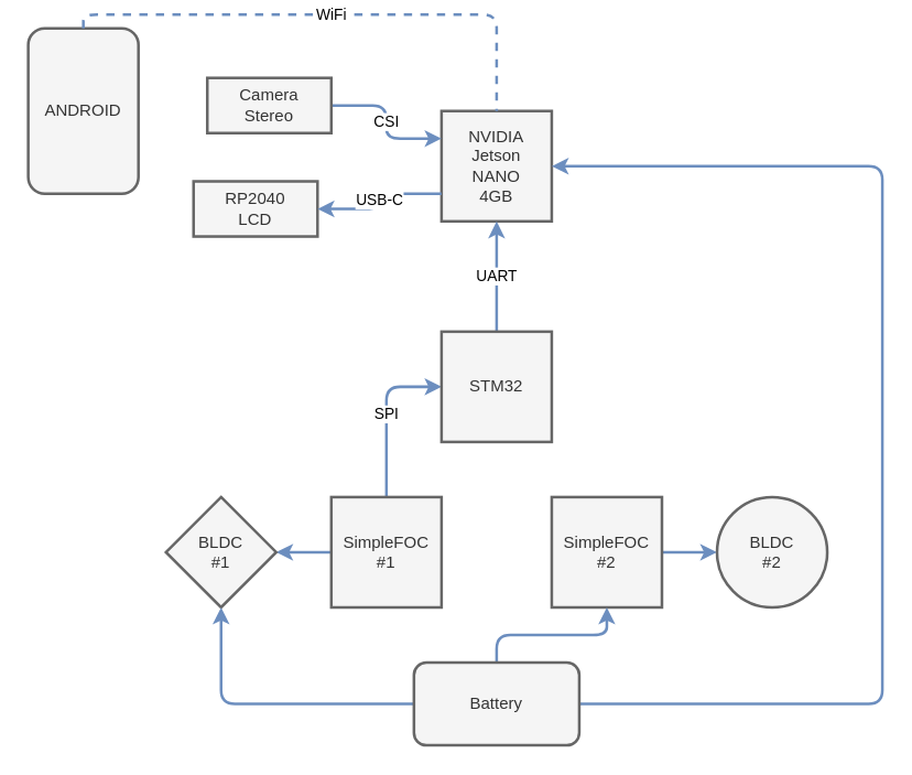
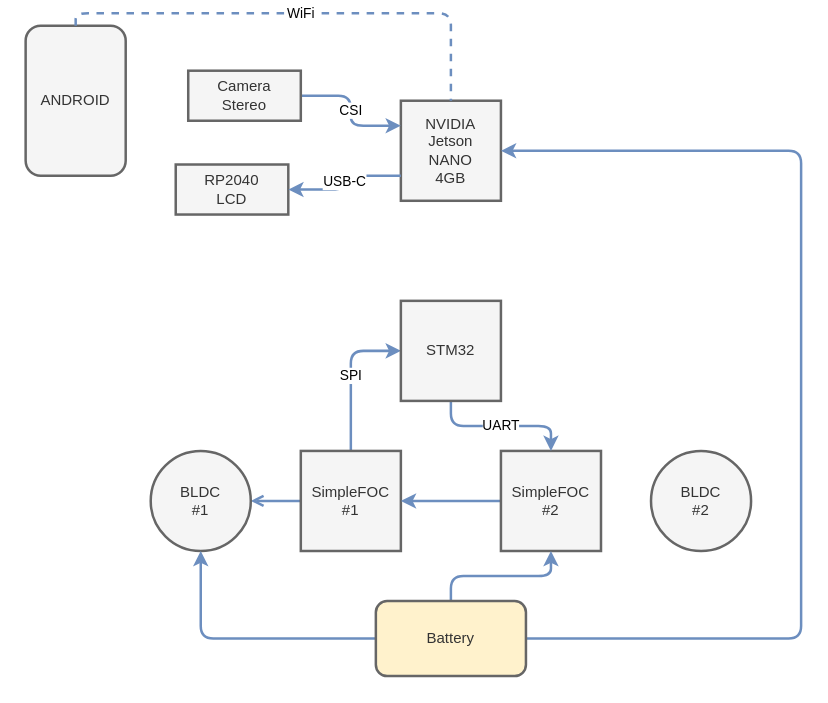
- <mxCell id="10" value="UART" style="edgeStyle=orthogonalEdgeStyle;html=1;entryX=0.5;entryY=1;entryDx=0;entryDy=0;fillColor=#dae8fc;strokeColor=#6c8ebf;strokeWidth=2;" parent="1" source="11" target="2" edge="1"><mxGeometry relative="1" as="geometry" /></mxCell>
+ <mxCell id="10" value="UART" style="edgeStyle=orthogonalEdgeStyle;html=1;fillColor=#dae8fc;strokeColor=#6c8ebf;strokeWidth=2;" parent="1" source="11" target="7" edge="1"><mxGeometry relative="1" as="geometry" /></mxCell>
- <mxCell id="8" value="BLDC&lt;br&gt;#1" style="rhombus;whiteSpace=wrap;html=1;aspect=fixed;fillColor=#f5f5f5;fontColor=#333333;strokeColor=#666666;strokeWidth=2;" parent="1" vertex="1"><mxGeometry x="120" y="360" width="80" height="80" as="geometry" /></mxCell>
+ <mxCell id="8" value="BLDC&lt;br&gt;#1" style="ellipse;whiteSpace=wrap;html=1;aspect=fixed;fillColor=#f5f5f5;fontColor=#333333;strokeColor=#666666;strokeWidth=2;" parent="1" vertex="1"><mxGeometry x="120" y="360" width="80" height="80" as="geometry" /></mxCell>
- <mxCell id="4" style="edgeStyle=orthogonalEdgeStyle;html=1;entryX=1;entryY=0.5;entryDx=0;entryDy=0;fillColor=#dae8fc;strokeColor=#6c8ebf;strokeWidth=2;jumpSize=3;" parent="1" source="5" target="8" edge="1"><mxGeometry relative="1" as="geometry" /></mxCell>
+ <mxCell id="4" style="edgeStyle=orthogonalEdgeStyle;html=1;entryX=1;entryY=0.5;entryDx=0;entryDy=0;fillColor=#dae8fc;strokeColor=#6c8ebf;strokeWidth=2;jumpSize=3;endArrow=open;" parent="1" source="5" target="8" edge="1"><mxGeometry relative="1" as="geometry" /></mxCell>
- <mxCell id="6" style="edgeStyle=orthogonalEdgeStyle;html=1;entryX=0;entryY=0.5;entryDx=0;entryDy=0;fillColor=#dae8fc;strokeColor=#6c8ebf;strokeWidth=2;jumpSize=3;" parent="1" source="7" target="9" edge="1"><mxGeometry relative="1" as="geometry" /></mxCell>
+ <mxCell id="6" style="edgeStyle=orthogonalEdgeStyle;html=1;fillColor=#dae8fc;strokeColor=#6c8ebf;strokeWidth=2;jumpSize=3;" parent="1" source="7" target="5" edge="1"><mxGeometry relative="1" as="geometry" /></mxCell>
- <mxCell id="15" value="Battery" style="rounded=1;whiteSpace=wrap;html=1;fillColor=#f5f5f5;fontColor=#333333;strokeColor=#666666;strokeWidth=2;" parent="1" vertex="1"><mxGeometry x="300" y="480" width="120" height="60" as="geometry" /></mxCell>
+ <mxCell id="15" value="Battery" style="rounded=1;whiteSpace=wrap;html=1;fillColor=#fff2cc;fontColor=#333333;strokeColor=#666666;strokeWidth=2;" parent="1" vertex="1"><mxGeometry x="300" y="480" width="120" height="60" as="geometry" /></mxCell>
